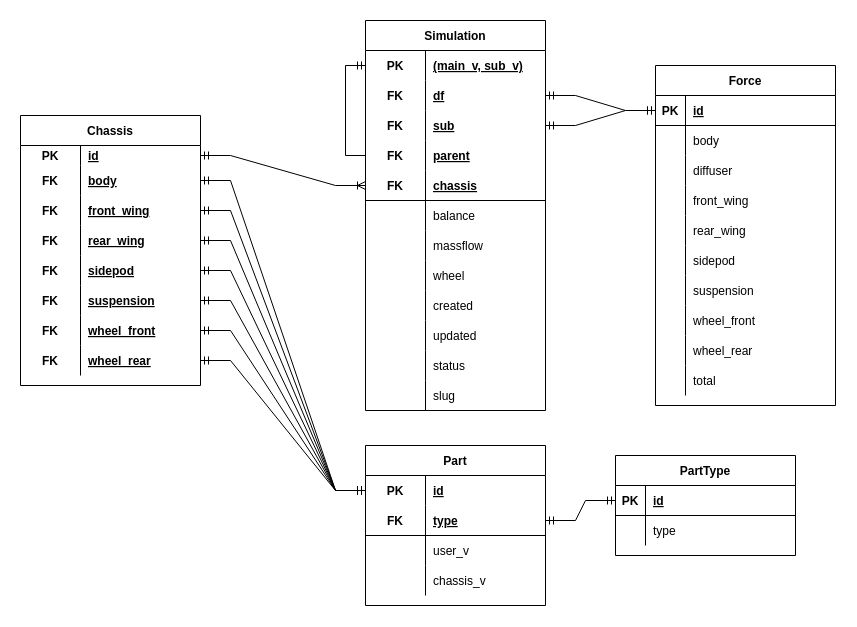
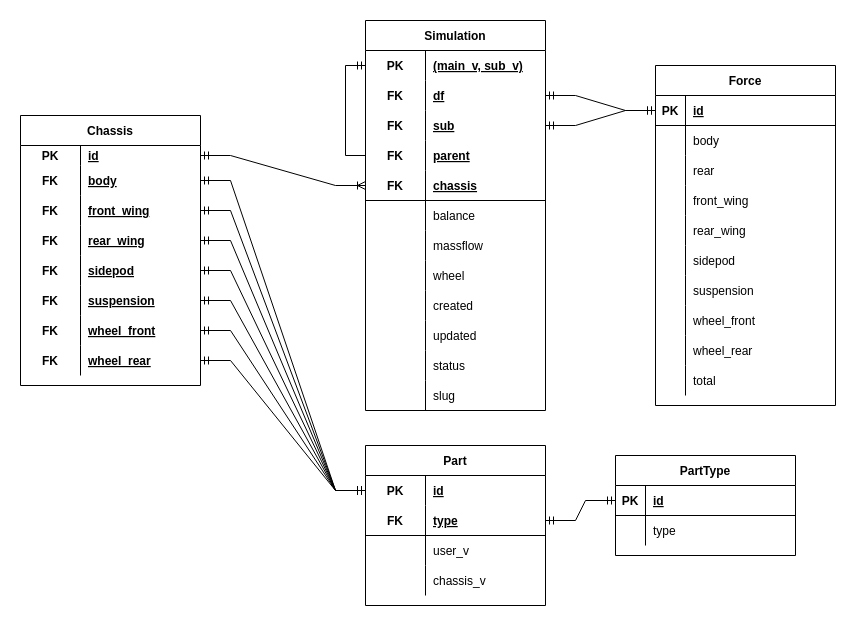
- <mxCell id="94" value="diffuser" style="shape=partialRectangle;connectable=0;fillColor=none;top=0;left=0;bottom=0;right=0;align=left;spacingLeft=6;overflow=hidden;" vertex="1" parent="92"><mxGeometry x="30" width="150" height="30" as="geometry"><mxRectangle width="150" height="30" as="alternateBounds" /></mxGeometry></mxCell>
+ <mxCell id="94" value="rear" style="shape=partialRectangle;connectable=0;fillColor=none;top=0;left=0;bottom=0;right=0;align=left;spacingLeft=6;overflow=hidden;" vertex="1" parent="92"><mxGeometry x="30" width="150" height="30" as="geometry"><mxRectangle width="150" height="30" as="alternateBounds" /></mxGeometry></mxCell>
